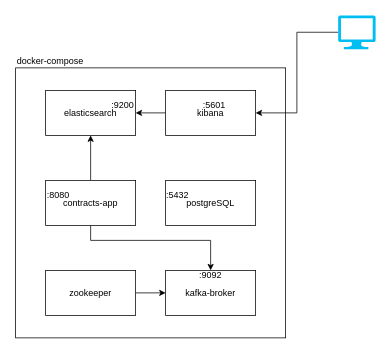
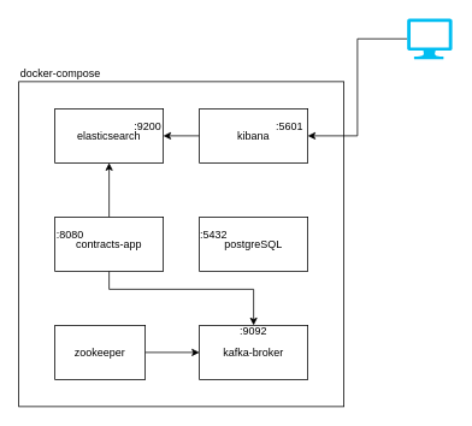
- <mxCell id="18" value=":5601" style="text;html=1;strokeColor=none;fillColor=none;align=center;verticalAlign=middle;whiteSpace=wrap;rounded=0;" parent="1" vertex="1"><mxGeometry x="265" y="130" width="40" height="20" as="geometry" /></mxCell>
+ <mxCell id="18" value=":5601" style="text;html=1;strokeColor=none;fillColor=none;align=center;verticalAlign=middle;whiteSpace=wrap;rounded=0;" parent="1" vertex="1"><mxGeometry x="300" y="130" width="40" height="20" as="geometry" /></mxCell>
- <mxCell id="11" value="zookeeper" style="rounded=0;whiteSpace=wrap;html=1;" parent="1" vertex="1"><mxGeometry x="60" y="360" width="120" height="60" as="geometry" /></mxCell>
+ <mxCell id="11" value="zookeeper" style="rounded=0;whiteSpace=wrap;html=1;" parent="1" vertex="1"><mxGeometry x="60" y="360" width="100" height="60" as="geometry" /></mxCell>
